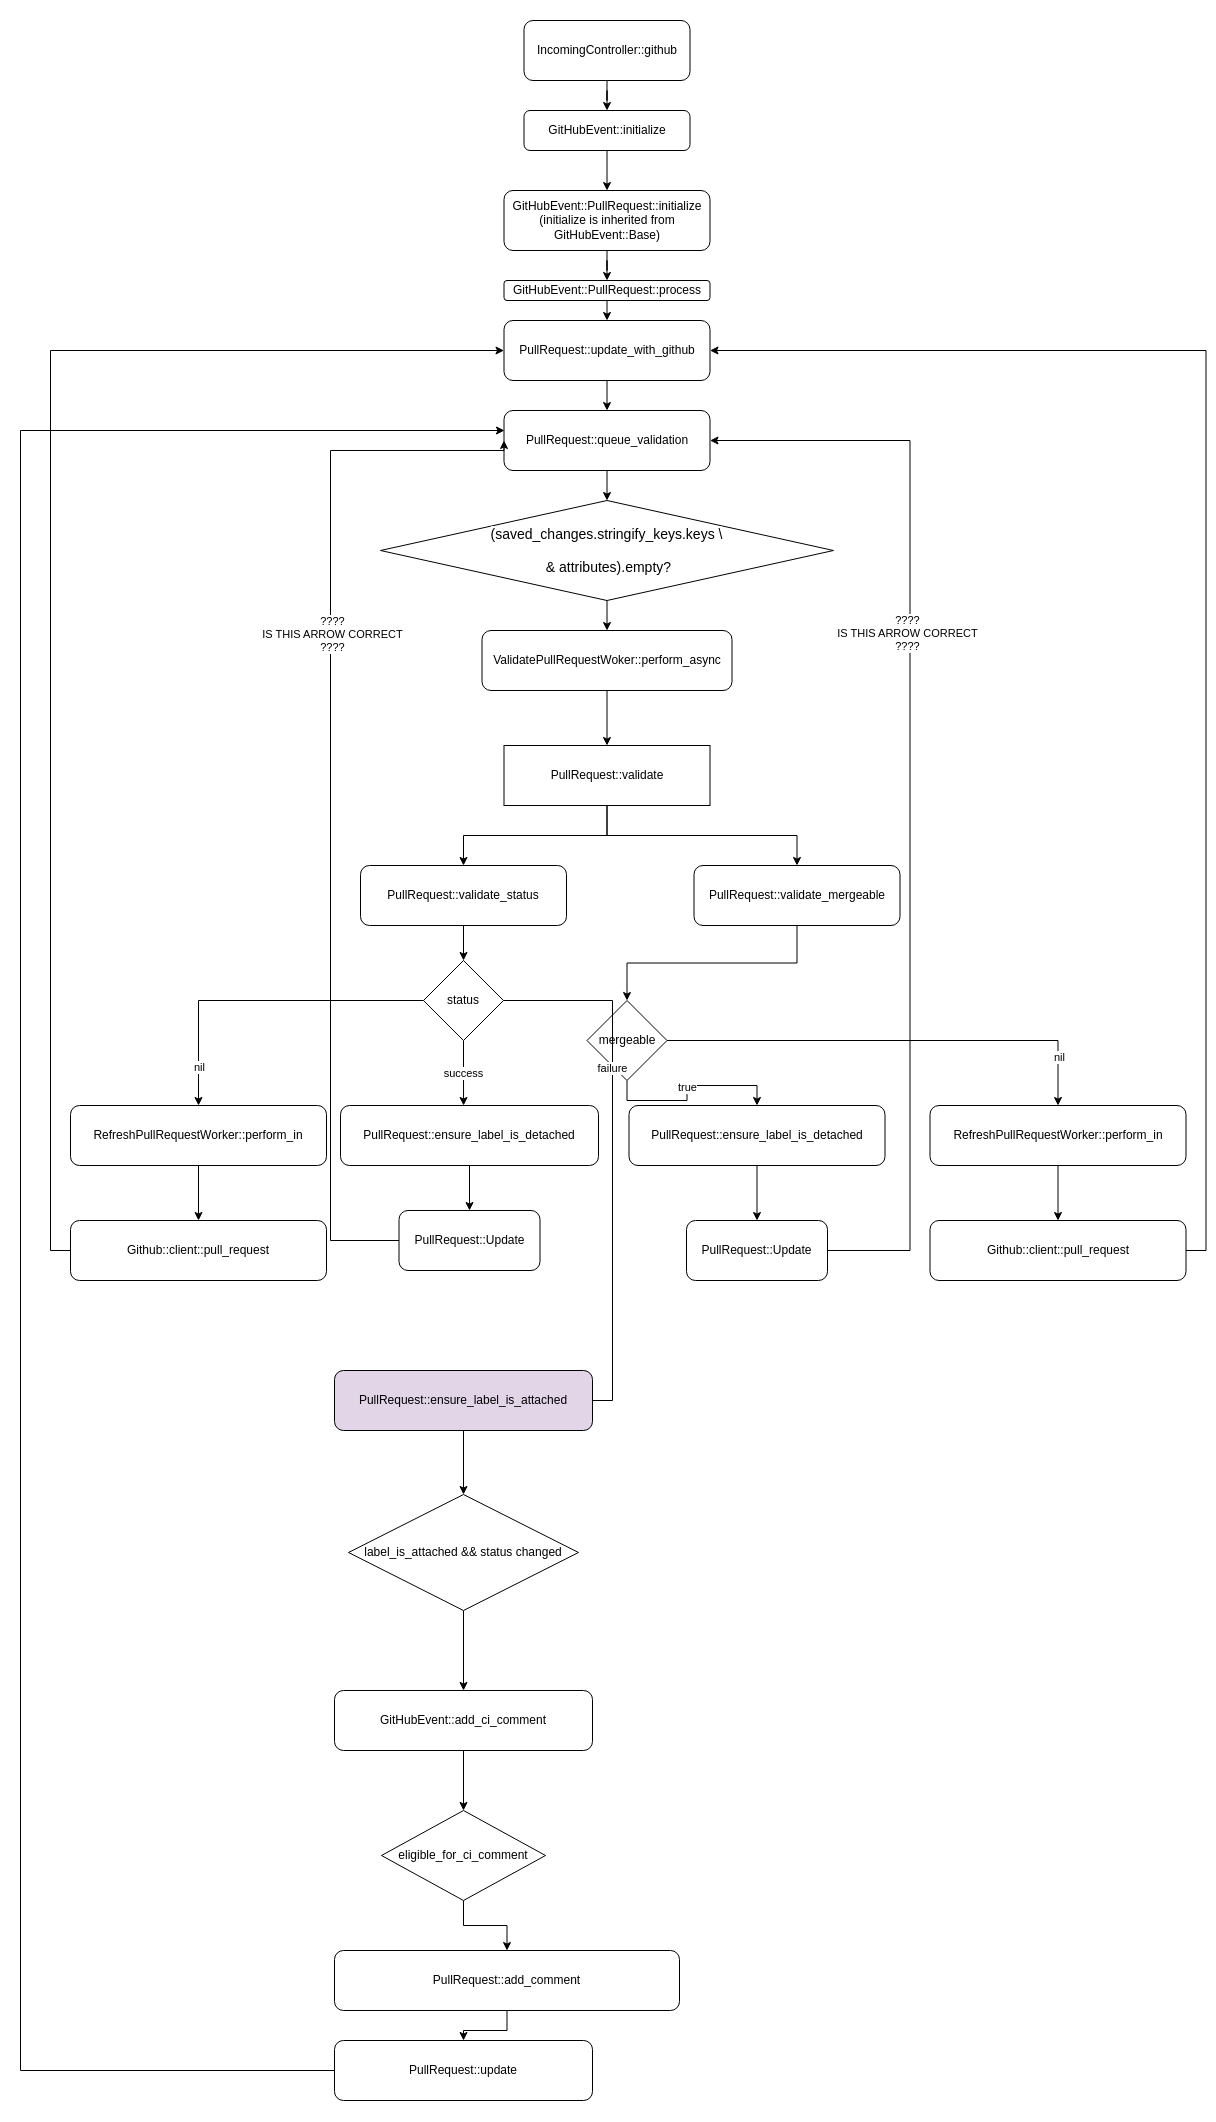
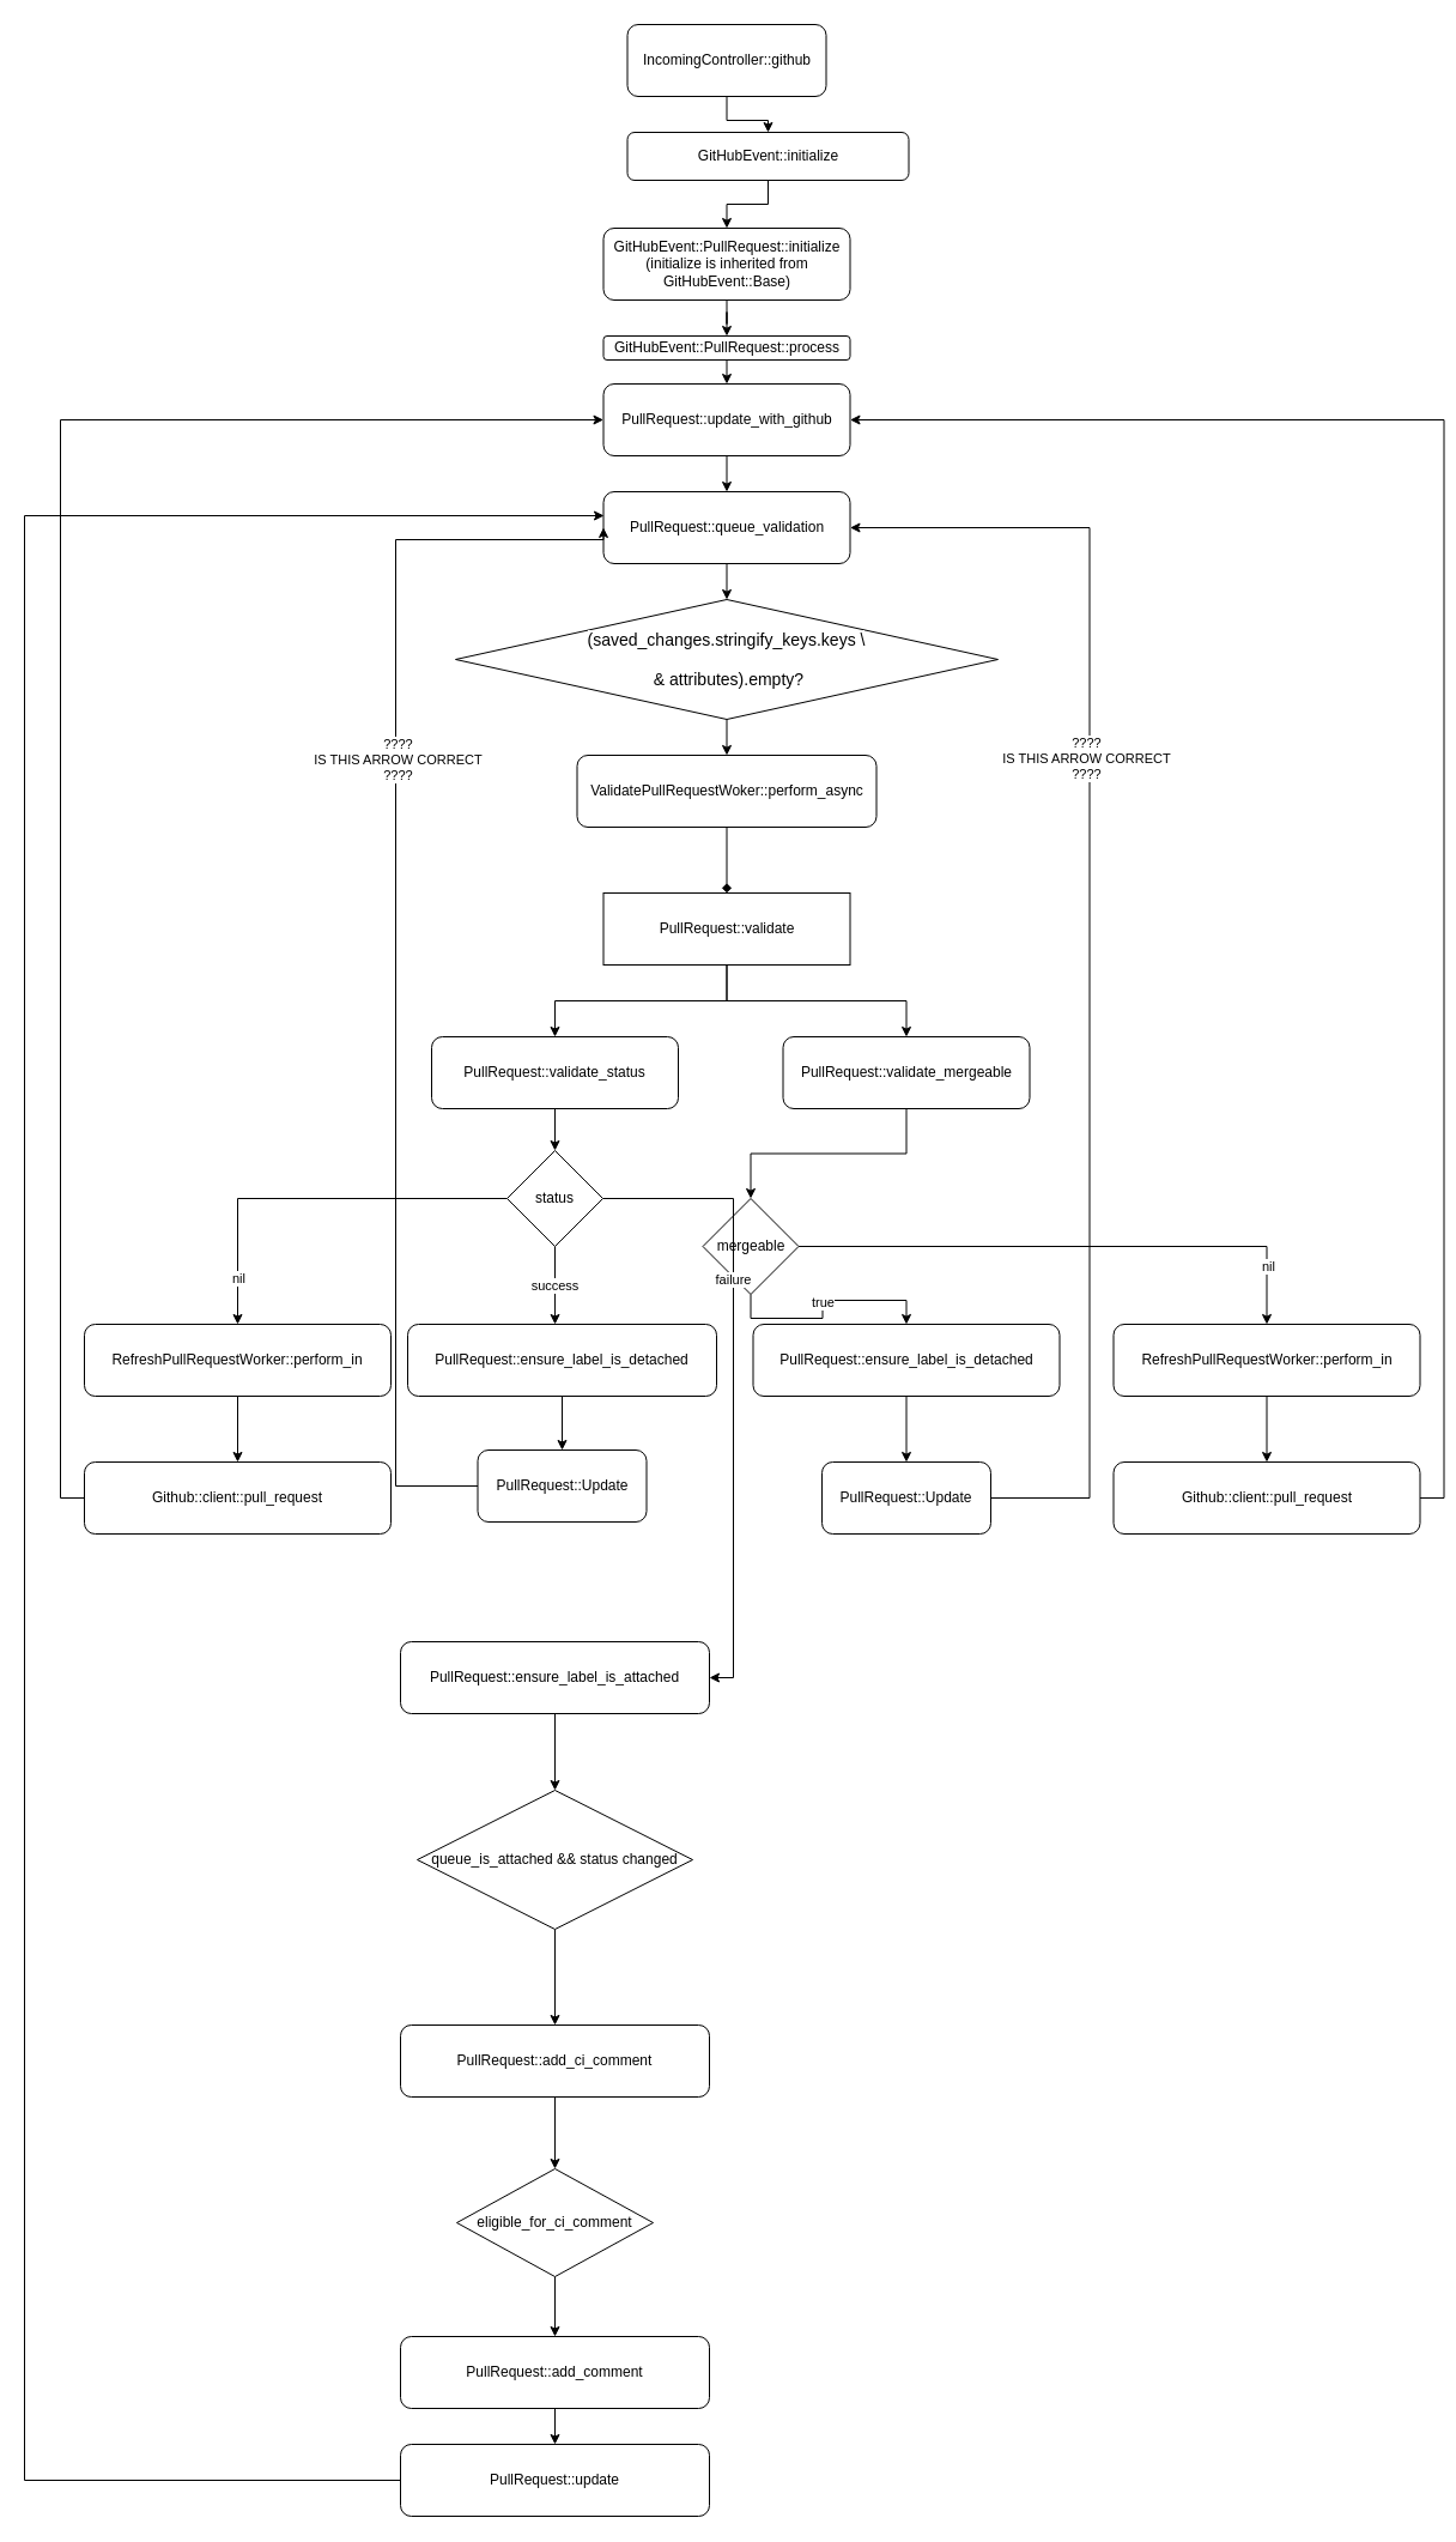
- <mxCell id="5" value="GitHubEvent::initialize" style="rounded=1;whiteSpace=wrap;html=1;" parent="1" vertex="1"><mxGeometry x="523.5" y="110" width="166" height="40" as="geometry" /></mxCell>
+ <mxCell id="5" value="GitHubEvent::initialize" style="rounded=1;whiteSpace=wrap;html=1;" parent="1" vertex="1"><mxGeometry x="523.5" y="110" width="235" height="40" as="geometry" /></mxCell>
- <mxCell id="29" style="edgeStyle=orthogonalEdgeStyle;rounded=0;orthogonalLoop=1;jettySize=auto;html=1;entryX=0.5;entryY=0;entryDx=0;entryDy=0;" parent="1" source="30" target="14" edge="1"><mxGeometry relative="1" as="geometry" /></mxCell>
+ <mxCell id="29" style="edgeStyle=orthogonalEdgeStyle;rounded=0;orthogonalLoop=1;jettySize=auto;html=1;entryX=0.5;entryY=0;entryDx=0;entryDy=0;endArrow=diamond;" parent="1" source="30" target="14" edge="1"><mxGeometry relative="1" as="geometry" /></mxCell>
- <mxCell id="16" value="PullRequest::validate_mergeable" style="rounded=1;whiteSpace=wrap;html=1;" parent="1" vertex="1"><mxGeometry x="693.5" y="865" width="206" height="60" as="geometry" /></mxCell>
+ <mxCell id="16" value="PullRequest::validate_mergeable" style="rounded=1;whiteSpace=wrap;html=1;" parent="1" vertex="1"><mxGeometry x="653.5" y="865" width="206" height="60" as="geometry" /></mxCell>
- <mxCell id="54" value="PullRequest::ensure_label_is_attached" style="rounded=1;whiteSpace=wrap;html=1;fillColor=#e1d5e7;" parent="1" vertex="1"><mxGeometry x="334" y="1370" width="258" height="60" as="geometry" /></mxCell>
+ <mxCell id="54" value="PullRequest::ensure_label_is_attached" style="rounded=1;whiteSpace=wrap;html=1;" parent="1" vertex="1"><mxGeometry x="334" y="1370" width="258" height="60" as="geometry" /></mxCell>
- <mxCell id="41" style="edgeStyle=orthogonalEdgeStyle;rounded=0;orthogonalLoop=1;jettySize=auto;html=1;exitX=1;exitY=0.5;exitDx=0;exitDy=0;entryX=1;entryY=0.5;entryDx=0;entryDy=0;endArrow=none;" parent="1" source="43" target="54" edge="1"><mxGeometry relative="1" as="geometry" /></mxCell>
+ <mxCell id="41" style="edgeStyle=orthogonalEdgeStyle;rounded=0;orthogonalLoop=1;jettySize=auto;html=1;exitX=1;exitY=0.5;exitDx=0;exitDy=0;entryX=1;entryY=0.5;entryDx=0;entryDy=0;" parent="1" source="43" target="54" edge="1"><mxGeometry relative="1" as="geometry" /></mxCell>
- <mxCell id="58" value="label_is_attached &amp;amp;&amp;amp; status changed" style="rhombus;whiteSpace=wrap;html=1;" parent="1" vertex="1"><mxGeometry x="348" y="1494" width="230" height="116" as="geometry" /></mxCell>
+ <mxCell id="58" value="queue_is_attached &amp;amp;&amp;amp; status changed" style="rhombus;whiteSpace=wrap;html=1;" parent="1" vertex="1"><mxGeometry x="348" y="1494" width="230" height="116" as="geometry" /></mxCell>
- <mxCell id="56" value="GitHubEvent::add_ci_comment" style="rounded=1;whiteSpace=wrap;html=1;" parent="1" vertex="1"><mxGeometry x="334" y="1690" width="258" height="60" as="geometry" /></mxCell>
+ <mxCell id="56" value="PullRequest::add_ci_comment" style="rounded=1;whiteSpace=wrap;html=1;" parent="1" vertex="1"><mxGeometry x="334" y="1690" width="258" height="60" as="geometry" /></mxCell>
- <mxCell id="63" value="PullRequest::add_comment" style="rounded=1;whiteSpace=wrap;html=1;" parent="1" vertex="1"><mxGeometry x="334" y="1950" width="345" height="60" as="geometry" /></mxCell>
+ <mxCell id="63" value="PullRequest::add_comment" style="rounded=1;whiteSpace=wrap;html=1;" parent="1" vertex="1"><mxGeometry x="334" y="1950" width="258" height="60" as="geometry" /></mxCell>
